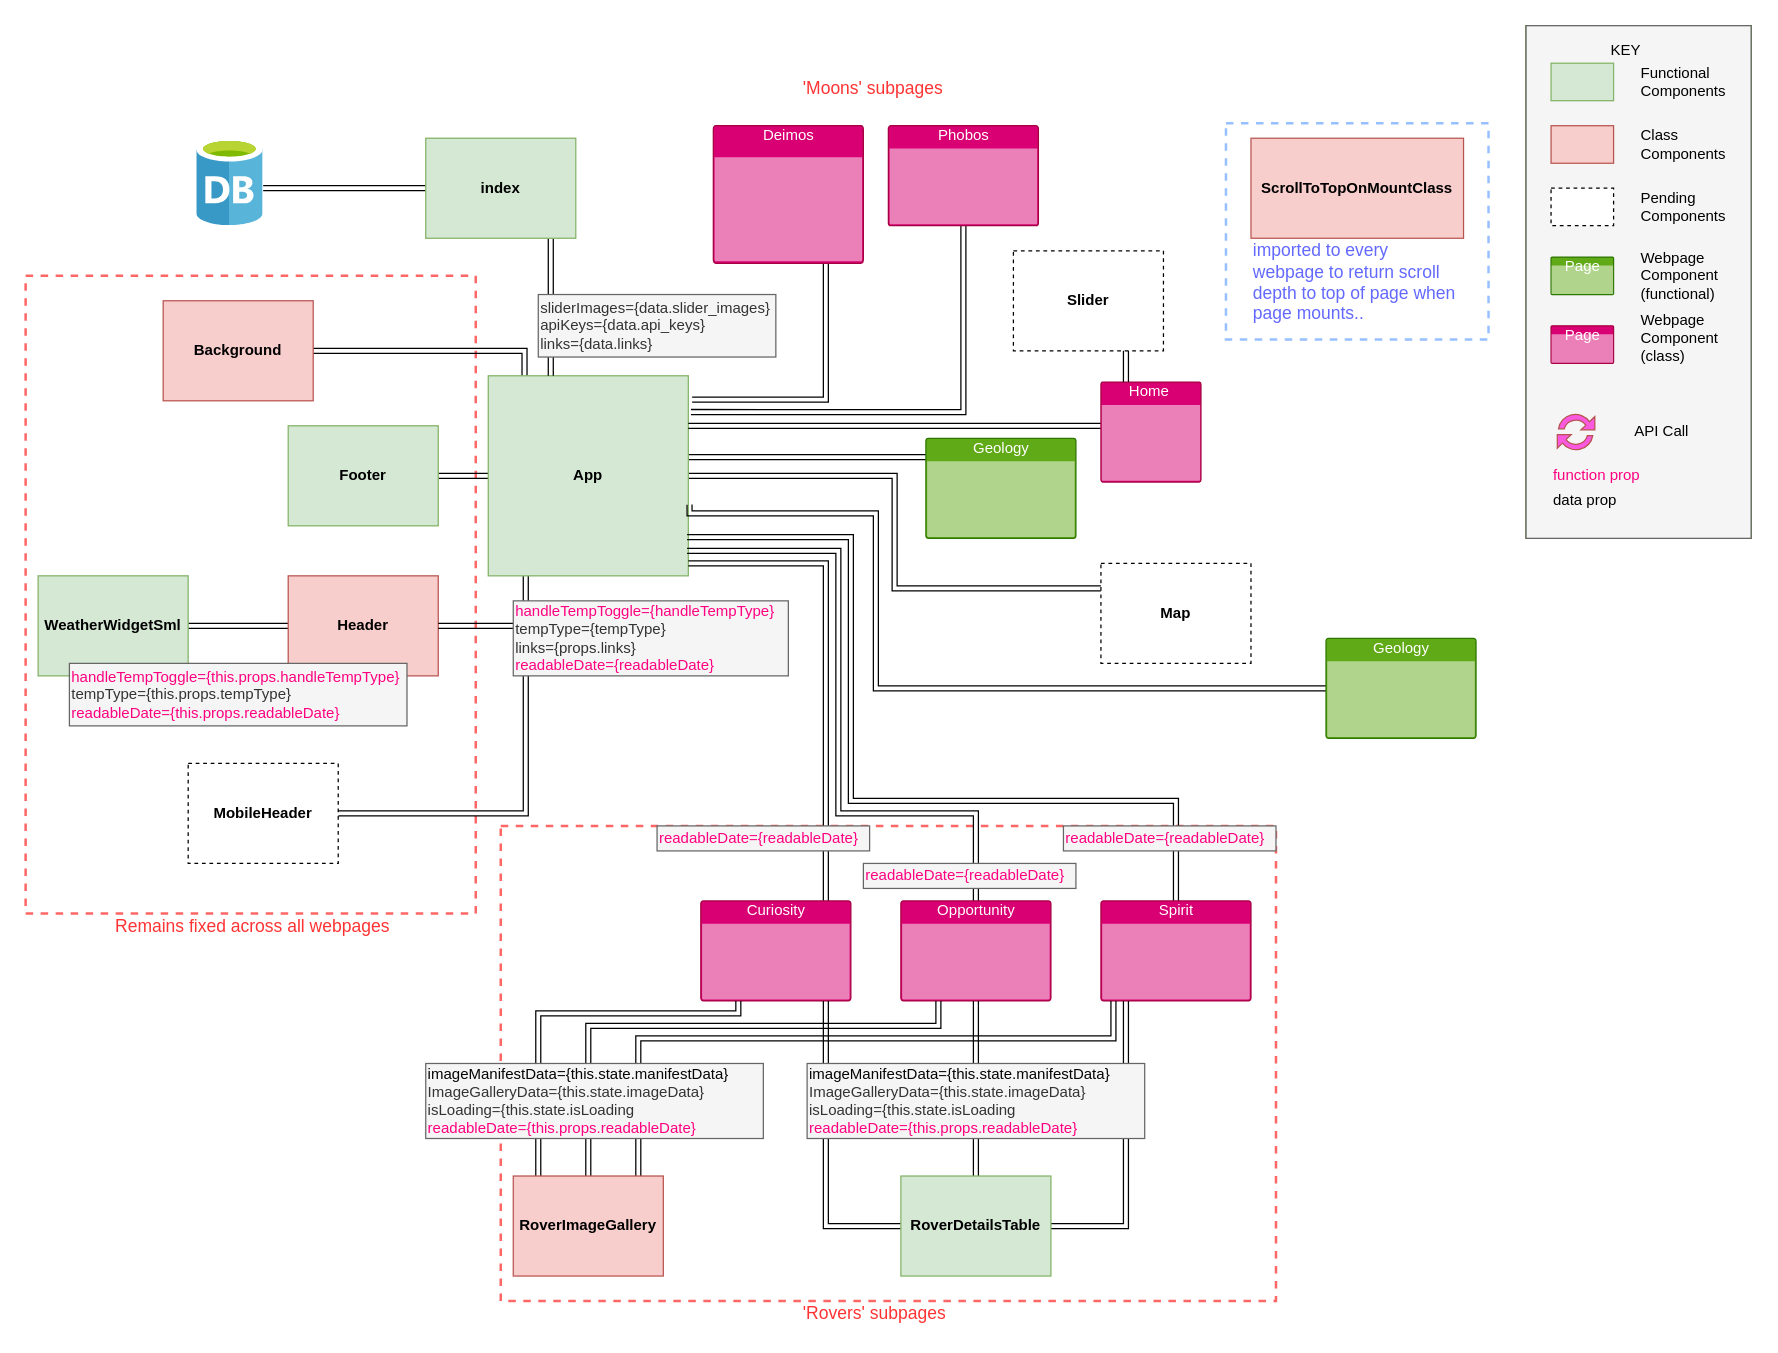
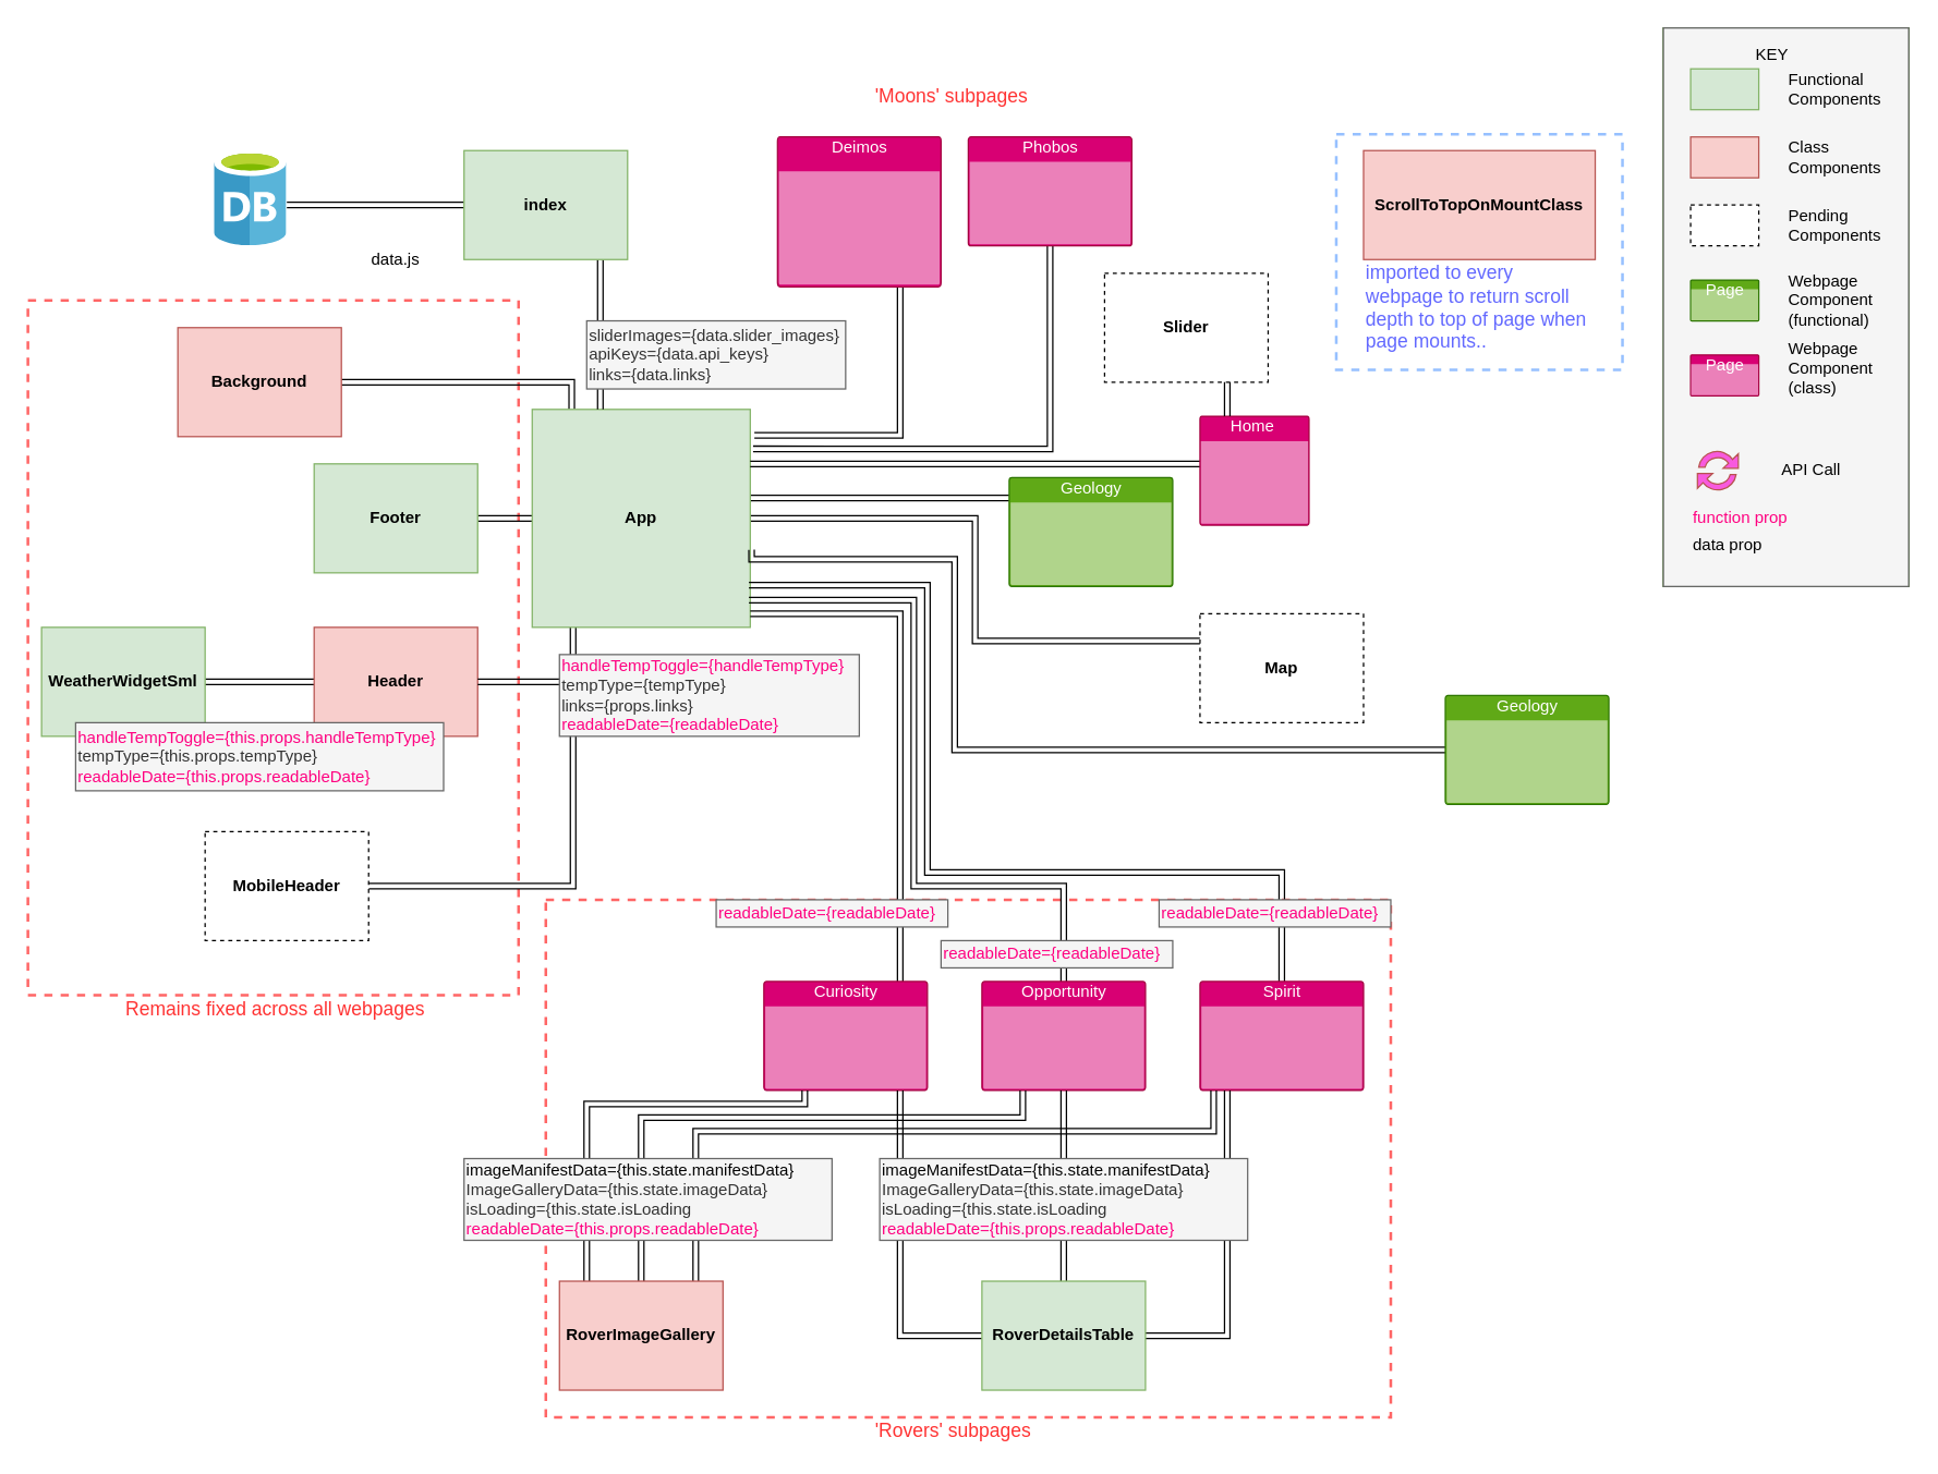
+ <mxCell id="19" value="data.js" style="text;html=1;strokeColor=none;fillColor=none;align=center;verticalAlign=middle;whiteSpace=wrap;rounded=0;" vertex="1" parent="1"><mxGeometry x="260" y="180" width="60" height="20" as="geometry" /></mxCell>
